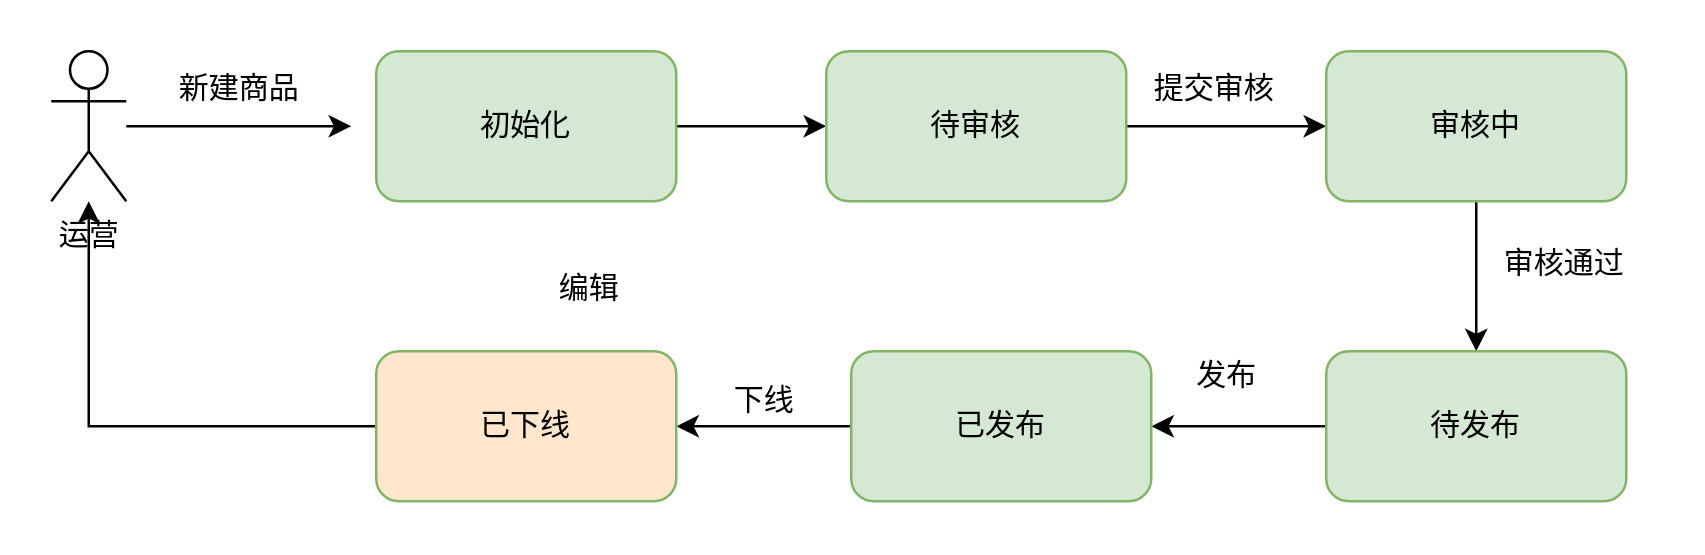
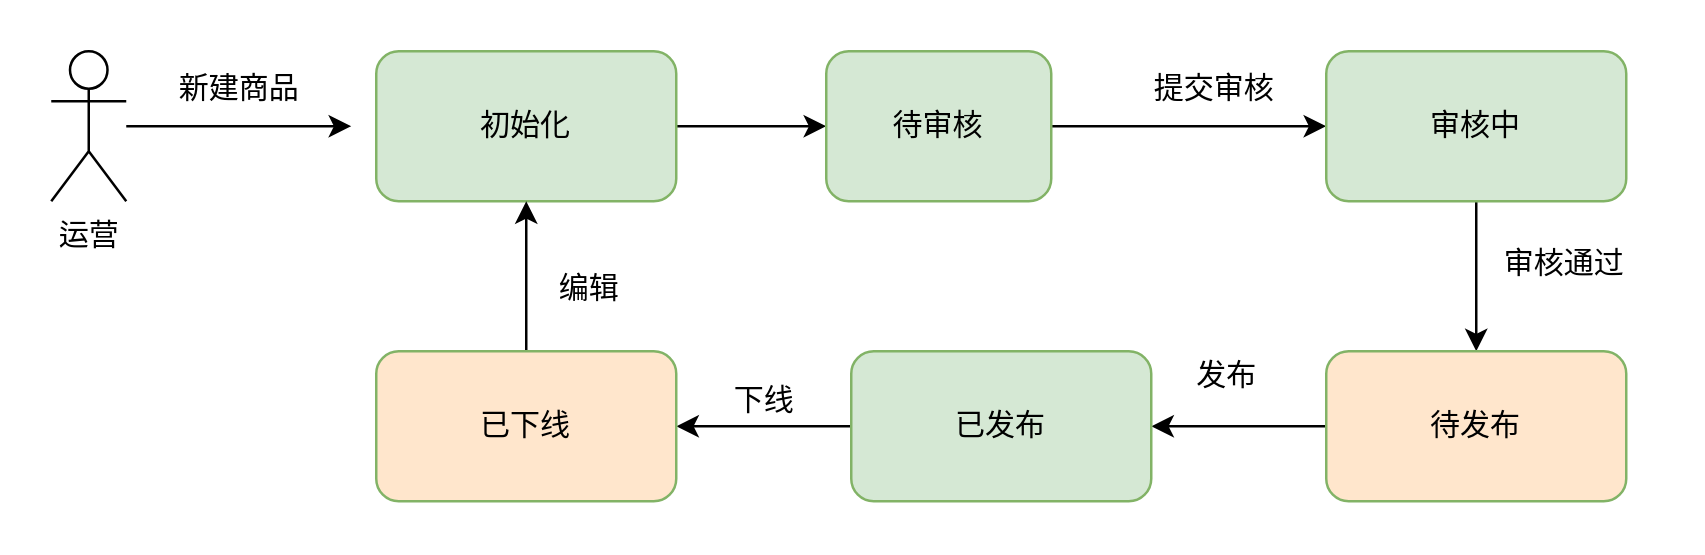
- <mxCell id="8" value="待审核" style="whiteSpace=wrap;html=1;rounded=1;fillColor=#d5e8d4;strokeColor=#82b366;" vertex="1" parent="1"><mxGeometry x="330" y="20" width="120" height="60" as="geometry" /></mxCell>
+ <mxCell id="8" value="待审核" style="whiteSpace=wrap;html=1;rounded=1;fillColor=#d5e8d4;strokeColor=#82b366;" vertex="1" parent="1"><mxGeometry x="330" y="20" width="90" height="60" as="geometry" /></mxCell>
- <mxCell id="18" style="edgeStyle=orthogonalEdgeStyle;rounded=0;orthogonalLoop=1;jettySize=auto;html=1;" edge="1" parent="1" source="19" target="5"><mxGeometry relative="1" as="geometry" /></mxCell>
+ <mxCell id="18" style="edgeStyle=orthogonalEdgeStyle;rounded=0;orthogonalLoop=1;jettySize=auto;html=1;entryX=0.5;entryY=1;entryDx=0;entryDy=0;" edge="1" parent="1" source="19" target="3"><mxGeometry relative="1" as="geometry" /></mxCell>
- <mxCell id="12" value="待发布" style="whiteSpace=wrap;html=1;rounded=1;fillColor=#d5e8d4;strokeColor=#82b366;" vertex="1" parent="1"><mxGeometry x="530" y="140" width="120" height="60" as="geometry" /></mxCell>
+ <mxCell id="12" value="待发布" style="whiteSpace=wrap;html=1;rounded=1;fillColor=#ffe6cc;strokeColor=#82b366;" vertex="1" parent="1"><mxGeometry x="530" y="140" width="120" height="60" as="geometry" /></mxCell>
